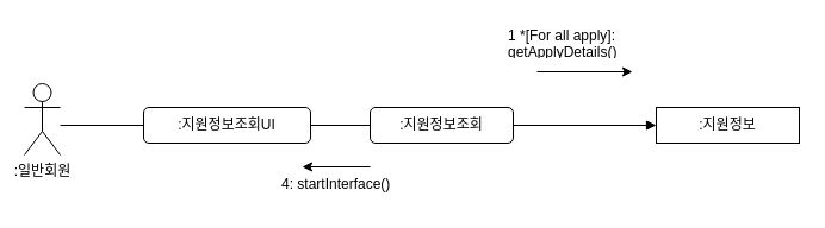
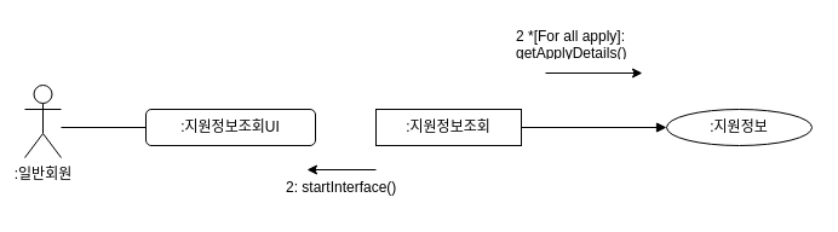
- <mxCell id="10" value="1 *[For all apply]: getApplyDetails()" style="text;strokeColor=none;fillColor=none;align=left;verticalAlign=middle;spacingLeft=4;spacingRight=4;overflow=hidden;points=[[0,0.5],[1,0.5]];portConstraint=eastwest;rotatable=0;whiteSpace=wrap;html=1;" parent="1" vertex="1"><mxGeometry x="420" y="20" width="170" height="30" as="geometry" /></mxCell>
+ <mxCell id="10" value="2 *[For all apply]: getApplyDetails()" style="text;strokeColor=none;fillColor=none;align=left;verticalAlign=middle;spacingLeft=4;spacingRight=4;overflow=hidden;points=[[0,0.5],[1,0.5]];portConstraint=eastwest;rotatable=0;whiteSpace=wrap;html=1;" parent="1" vertex="1"><mxGeometry x="420" y="20" width="170" height="30" as="geometry" /></mxCell>
- <mxCell id="6" value="" style="endArrow=none;html=1;rounded=0;entryX=0;entryY=0.5;entryDx=0;entryDy=0;exitX=1;exitY=0.5;exitDx=0;exitDy=0;" parent="1" source="3" target="4" edge="1"><mxGeometry width="50" height="50" relative="1" as="geometry"><mxPoint x="260" y="110" as="sourcePoint" /><mxPoint x="310" y="60" as="targetPoint" /></mxGeometry></mxCell>
- <mxCell id="4" value=":지원정보조회" style="whiteSpace=wrap;html=1;rounded=1;" parent="1" vertex="1"><mxGeometry x="310" y="90" width="120" height="30" as="geometry" /></mxCell>
+ <mxCell id="4" value=":지원정보조회" style="rounded=0;whiteSpace=wrap;html=1;" parent="1" vertex="1"><mxGeometry x="310" y="90" width="120" height="30" as="geometry" /></mxCell>
- <mxCell id="9" value=":지원정보" style="rounded=0;whiteSpace=wrap;html=1;" parent="1" vertex="1"><mxGeometry x="550" y="90" width="120" height="30" as="geometry" /></mxCell>
+ <mxCell id="9" value=":지원정보" style="ellipse;whiteSpace=wrap;html=1;" parent="1" vertex="1"><mxGeometry x="550" y="90" width="120" height="30" as="geometry" /></mxCell>
- <mxCell id="8" value="4: startInterface()" style="text;strokeColor=none;fillColor=none;align=left;verticalAlign=middle;spacingLeft=4;spacingRight=4;overflow=hidden;points=[[0,0.5],[1,0.5]];portConstraint=eastwest;rotatable=0;whiteSpace=wrap;html=1;" parent="1" vertex="1"><mxGeometry x="230" y="140" width="110" height="30" as="geometry" /></mxCell>
+ <mxCell id="8" value="2: startInterface()" style="text;strokeColor=none;fillColor=none;align=left;verticalAlign=middle;spacingLeft=4;spacingRight=4;overflow=hidden;points=[[0,0.5],[1,0.5]];portConstraint=eastwest;rotatable=0;whiteSpace=wrap;html=1;" parent="1" vertex="1"><mxGeometry x="230" y="140" width="110" height="30" as="geometry" /></mxCell>
